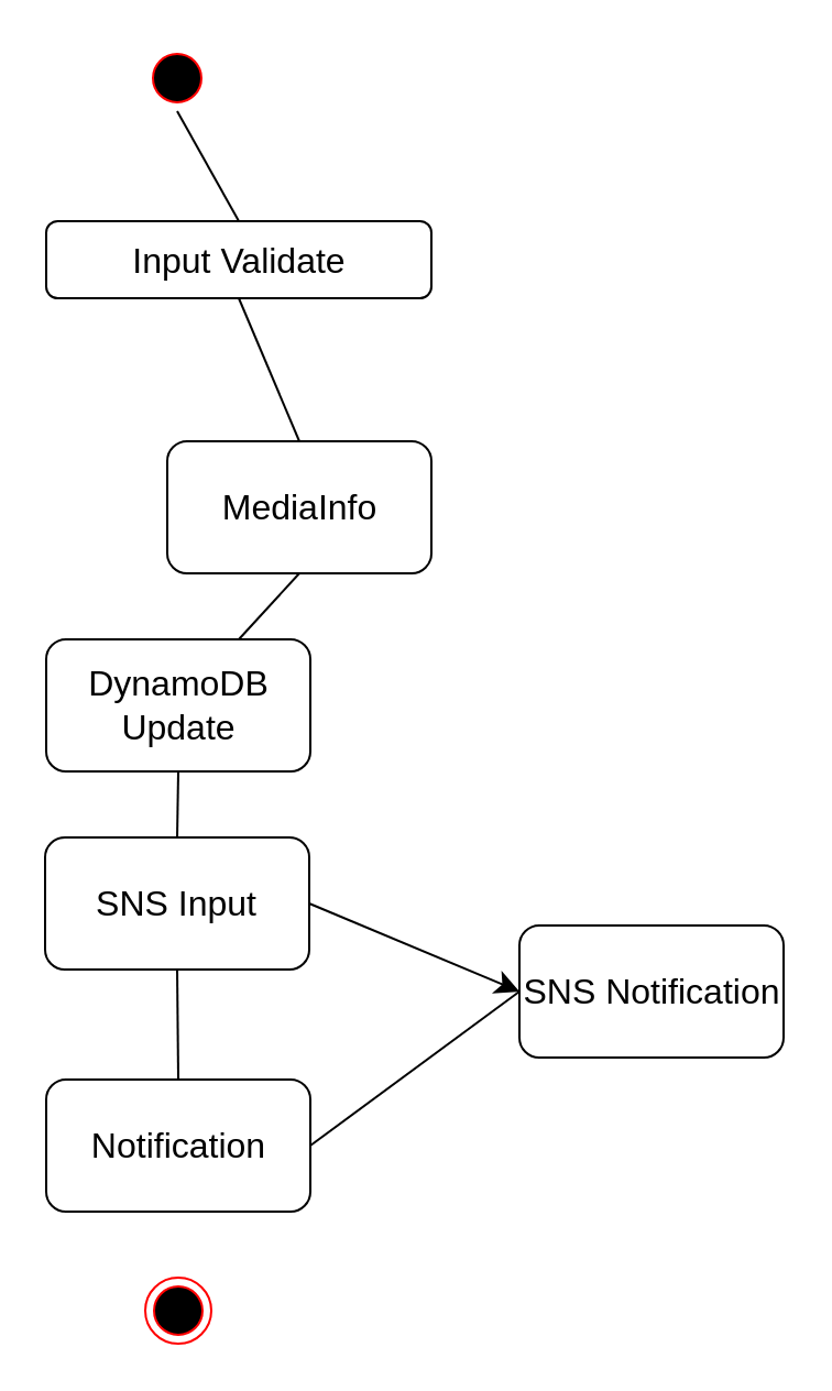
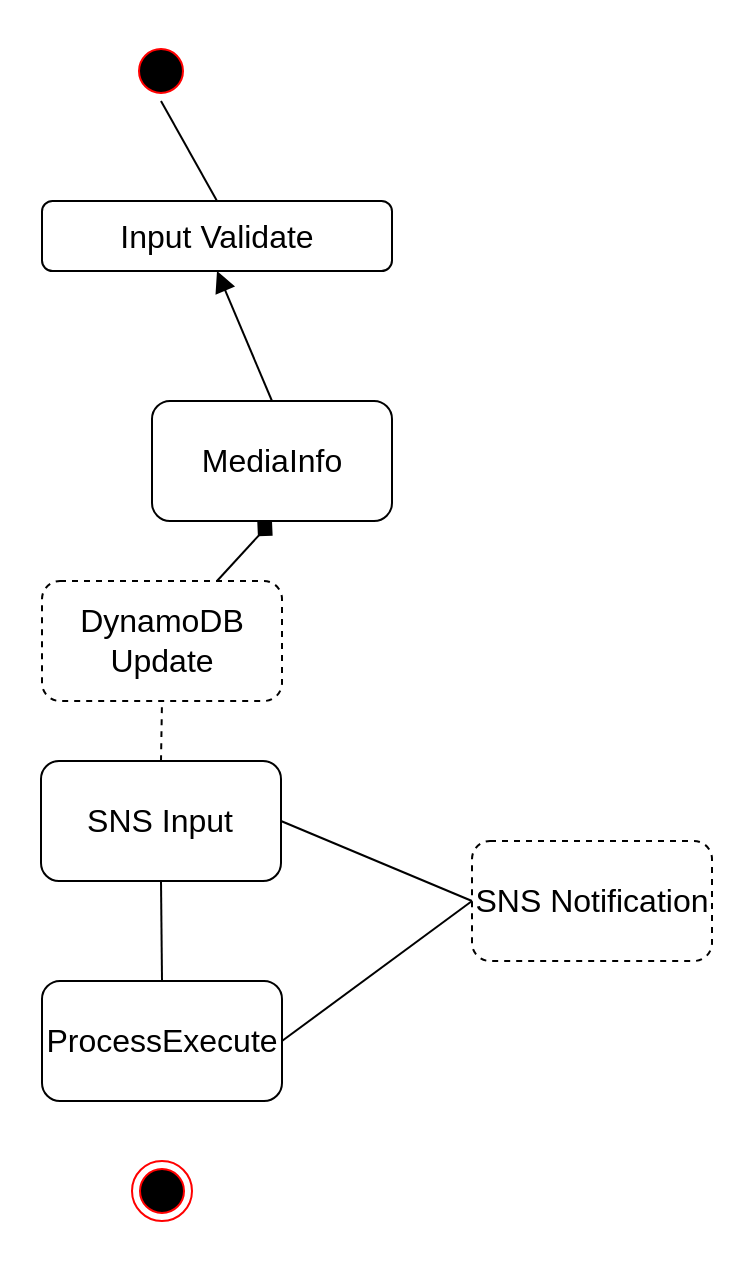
- <mxCell id="9" value="" style="endArrow=none;html=1;rounded=0;fontSize=12;startSize=8;endSize=8;curved=1;entryX=0.5;entryY=1;entryDx=0;entryDy=0;exitX=0.5;exitY=0;exitDx=0;exitDy=0;" edge="1" parent="1" source="3" target="2"><mxGeometry width="50" height="50" relative="1" as="geometry"><mxPoint x="115.5" y="290" as="sourcePoint" /><mxPoint x="165.5" y="240" as="targetPoint" /></mxGeometry></mxCell>
+ <mxCell id="9" value="" style="endArrow=block;html=1;rounded=0;fontSize=12;startSize=8;endSize=8;curved=1;entryX=0.5;entryY=1;entryDx=0;entryDy=0;exitX=0.5;exitY=0;exitDx=0;exitDy=0;" edge="1" parent="1" source="3" target="2"><mxGeometry width="50" height="50" relative="1" as="geometry"><mxPoint x="115.5" y="290" as="sourcePoint" /><mxPoint x="165.5" y="240" as="targetPoint" /></mxGeometry></mxCell>
- <mxCell id="10" value="" style="endArrow=none;html=1;rounded=0;fontSize=12;startSize=8;endSize=8;curved=1;entryX=0.5;entryY=1;entryDx=0;entryDy=0;" edge="1" parent="1" source="4" target="3"><mxGeometry width="50" height="50" relative="1" as="geometry"><mxPoint x="115.5" y="290" as="sourcePoint" /><mxPoint x="165.5" y="240" as="targetPoint" /></mxGeometry></mxCell>
+ <mxCell id="10" value="" style="endArrow=diamond;html=1;rounded=0;fontSize=12;startSize=8;endSize=8;curved=1;entryX=0.5;entryY=1;entryDx=0;entryDy=0;" edge="1" parent="1" source="4" target="3"><mxGeometry width="50" height="50" relative="1" as="geometry"><mxPoint x="115.5" y="290" as="sourcePoint" /><mxPoint x="165.5" y="240" as="targetPoint" /></mxGeometry></mxCell>
- <mxCell id="4" value="DynamoDB Update" style="rounded=1;whiteSpace=wrap;html=1;fontSize=16;" vertex="1" parent="1"><mxGeometry x="20.5" y="290" width="120" height="60" as="geometry" /></mxCell>
+ <mxCell id="4" value="DynamoDB Update" style="rounded=1;whiteSpace=wrap;html=1;fontSize=16;dashed=1;" vertex="1" parent="1"><mxGeometry x="20.5" y="290" width="120" height="60" as="geometry" /></mxCell>
- <mxCell id="11" value="" style="endArrow=none;html=1;rounded=0;fontSize=12;startSize=8;endSize=8;curved=1;entryX=0.5;entryY=1;entryDx=0;entryDy=0;exitX=0.5;exitY=0;exitDx=0;exitDy=0;" edge="1" parent="1" source="5" target="4"><mxGeometry width="50" height="50" relative="1" as="geometry"><mxPoint x="115.5" y="290" as="sourcePoint" /><mxPoint x="165.5" y="240" as="targetPoint" /></mxGeometry></mxCell>
+ <mxCell id="11" value="" style="endArrow=none;html=1;rounded=0;fontSize=12;startSize=8;endSize=8;curved=1;entryX=0.5;entryY=1;entryDx=0;entryDy=0;exitX=0.5;exitY=0;exitDx=0;exitDy=0;dashed=1;" edge="1" parent="1" source="5" target="4"><mxGeometry width="50" height="50" relative="1" as="geometry"><mxPoint x="115.5" y="290" as="sourcePoint" /><mxPoint x="165.5" y="240" as="targetPoint" /></mxGeometry></mxCell>
- <mxCell id="13" value="" style="endArrow=classic;html=1;rounded=0;fontSize=12;startSize=8;endSize=8;curved=1;exitX=1;exitY=0.5;exitDx=0;exitDy=0;entryX=0;entryY=0.5;entryDx=0;entryDy=0;" edge="1" parent="1" source="5" target="6"><mxGeometry width="50" height="50" relative="1" as="geometry"><mxPoint x="115.5" y="390" as="sourcePoint" /><mxPoint x="165.5" y="340" as="targetPoint" /></mxGeometry></mxCell>
+ <mxCell id="13" value="" style="endArrow=none;html=1;rounded=0;fontSize=12;startSize=8;endSize=8;curved=1;exitX=1;exitY=0.5;exitDx=0;exitDy=0;entryX=0;entryY=0.5;entryDx=0;entryDy=0;" edge="1" parent="1" source="5" target="6"><mxGeometry width="50" height="50" relative="1" as="geometry"><mxPoint x="115.5" y="390" as="sourcePoint" /><mxPoint x="165.5" y="340" as="targetPoint" /></mxGeometry></mxCell>
- <mxCell id="6" value="SNS Notification" style="rounded=1;whiteSpace=wrap;html=1;fontSize=16;" vertex="1" parent="1"><mxGeometry x="235.5" y="420" width="120" height="60" as="geometry" /></mxCell>
+ <mxCell id="6" value="SNS Notification" style="rounded=1;whiteSpace=wrap;html=1;fontSize=16;dashed=1;" vertex="1" parent="1"><mxGeometry x="235.5" y="420" width="120" height="60" as="geometry" /></mxCell>
- <mxCell id="7" value="Notification" style="rounded=1;whiteSpace=wrap;html=1;fontSize=16;" vertex="1" parent="1"><mxGeometry x="20.5" y="490" width="120" height="60" as="geometry" /></mxCell>
+ <mxCell id="7" value="ProcessExecute" style="rounded=1;whiteSpace=wrap;html=1;fontSize=16;" vertex="1" parent="1"><mxGeometry x="20.5" y="490" width="120" height="60" as="geometry" /></mxCell>
